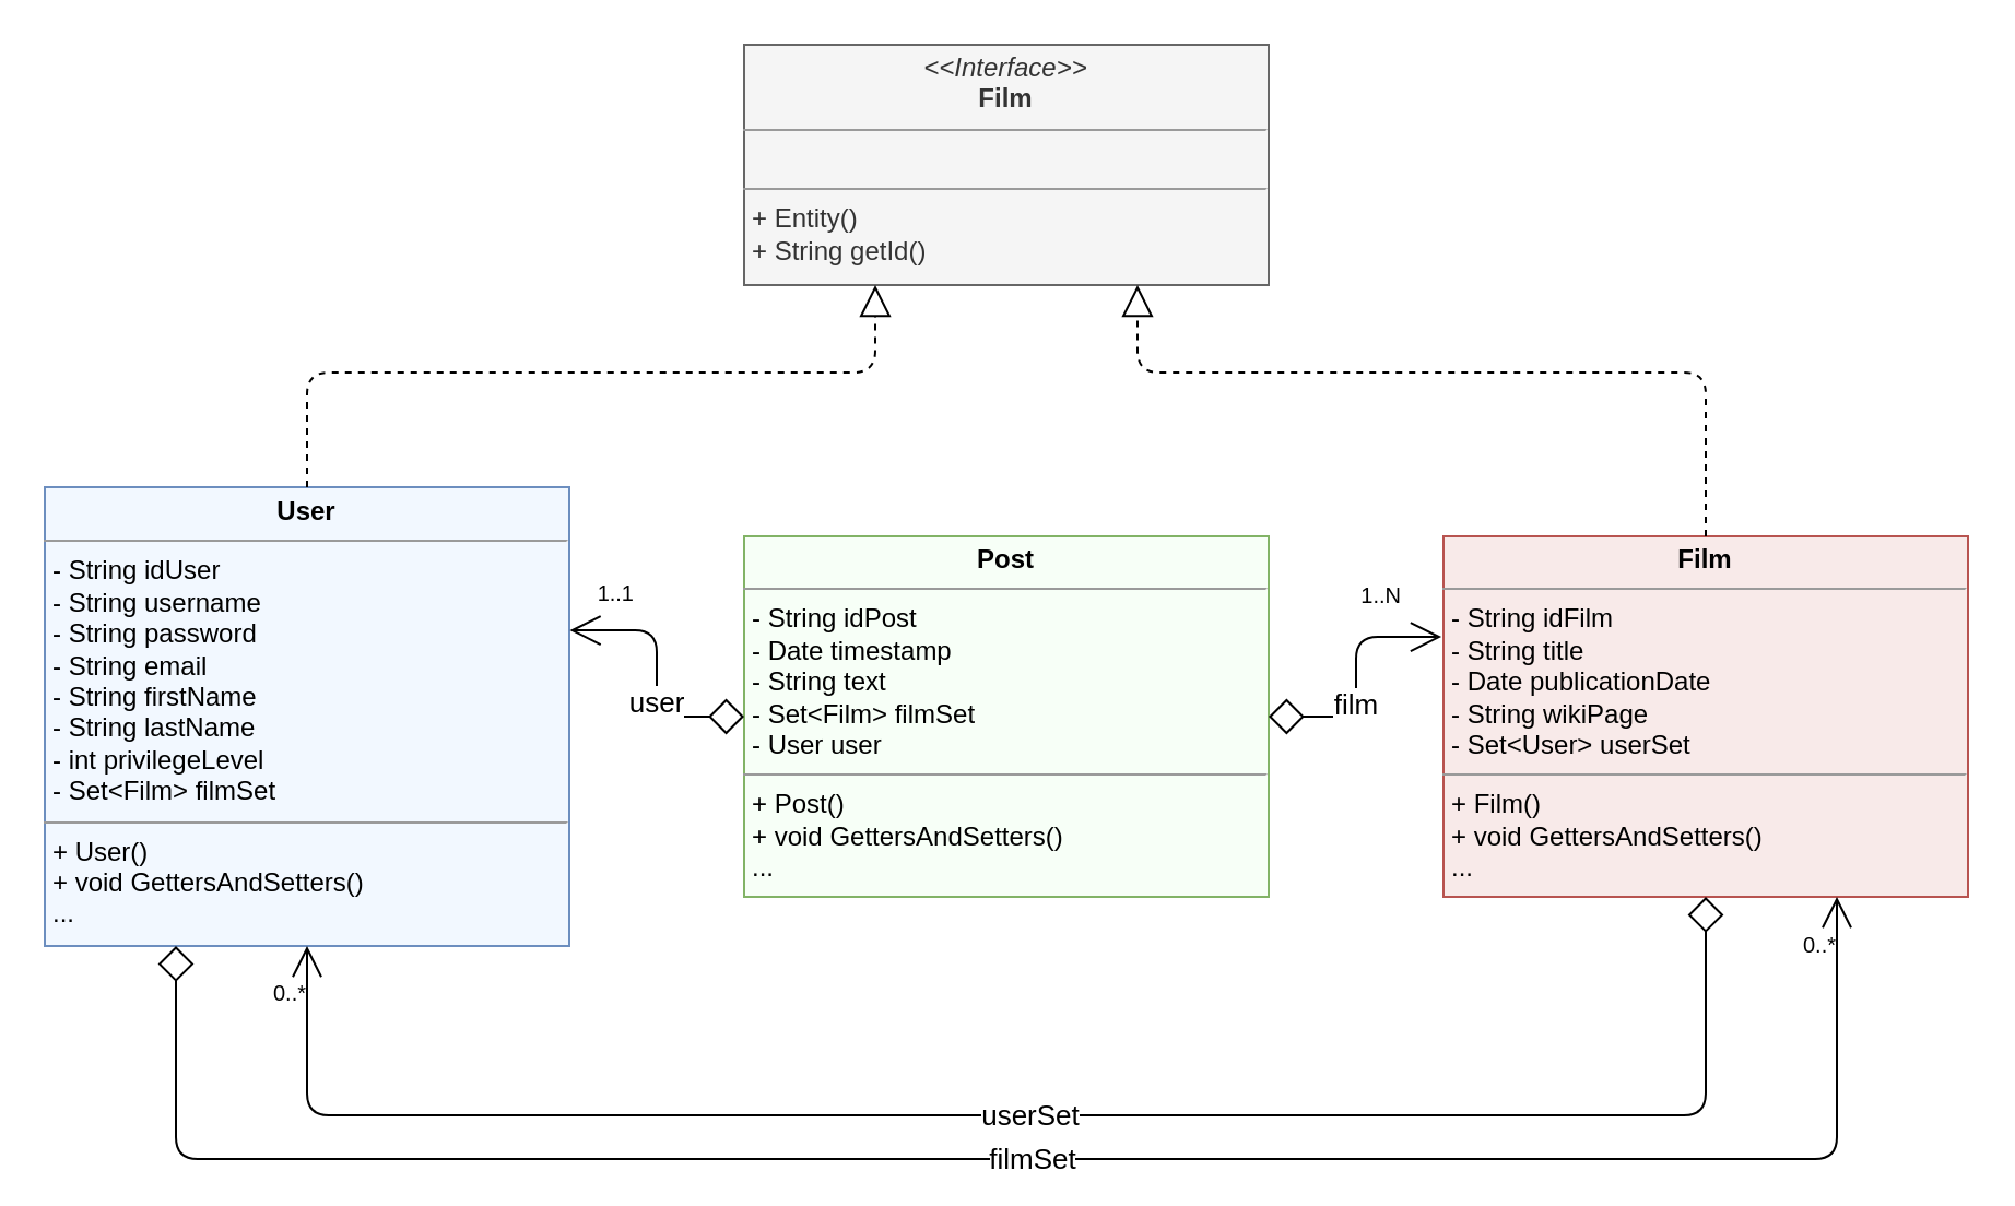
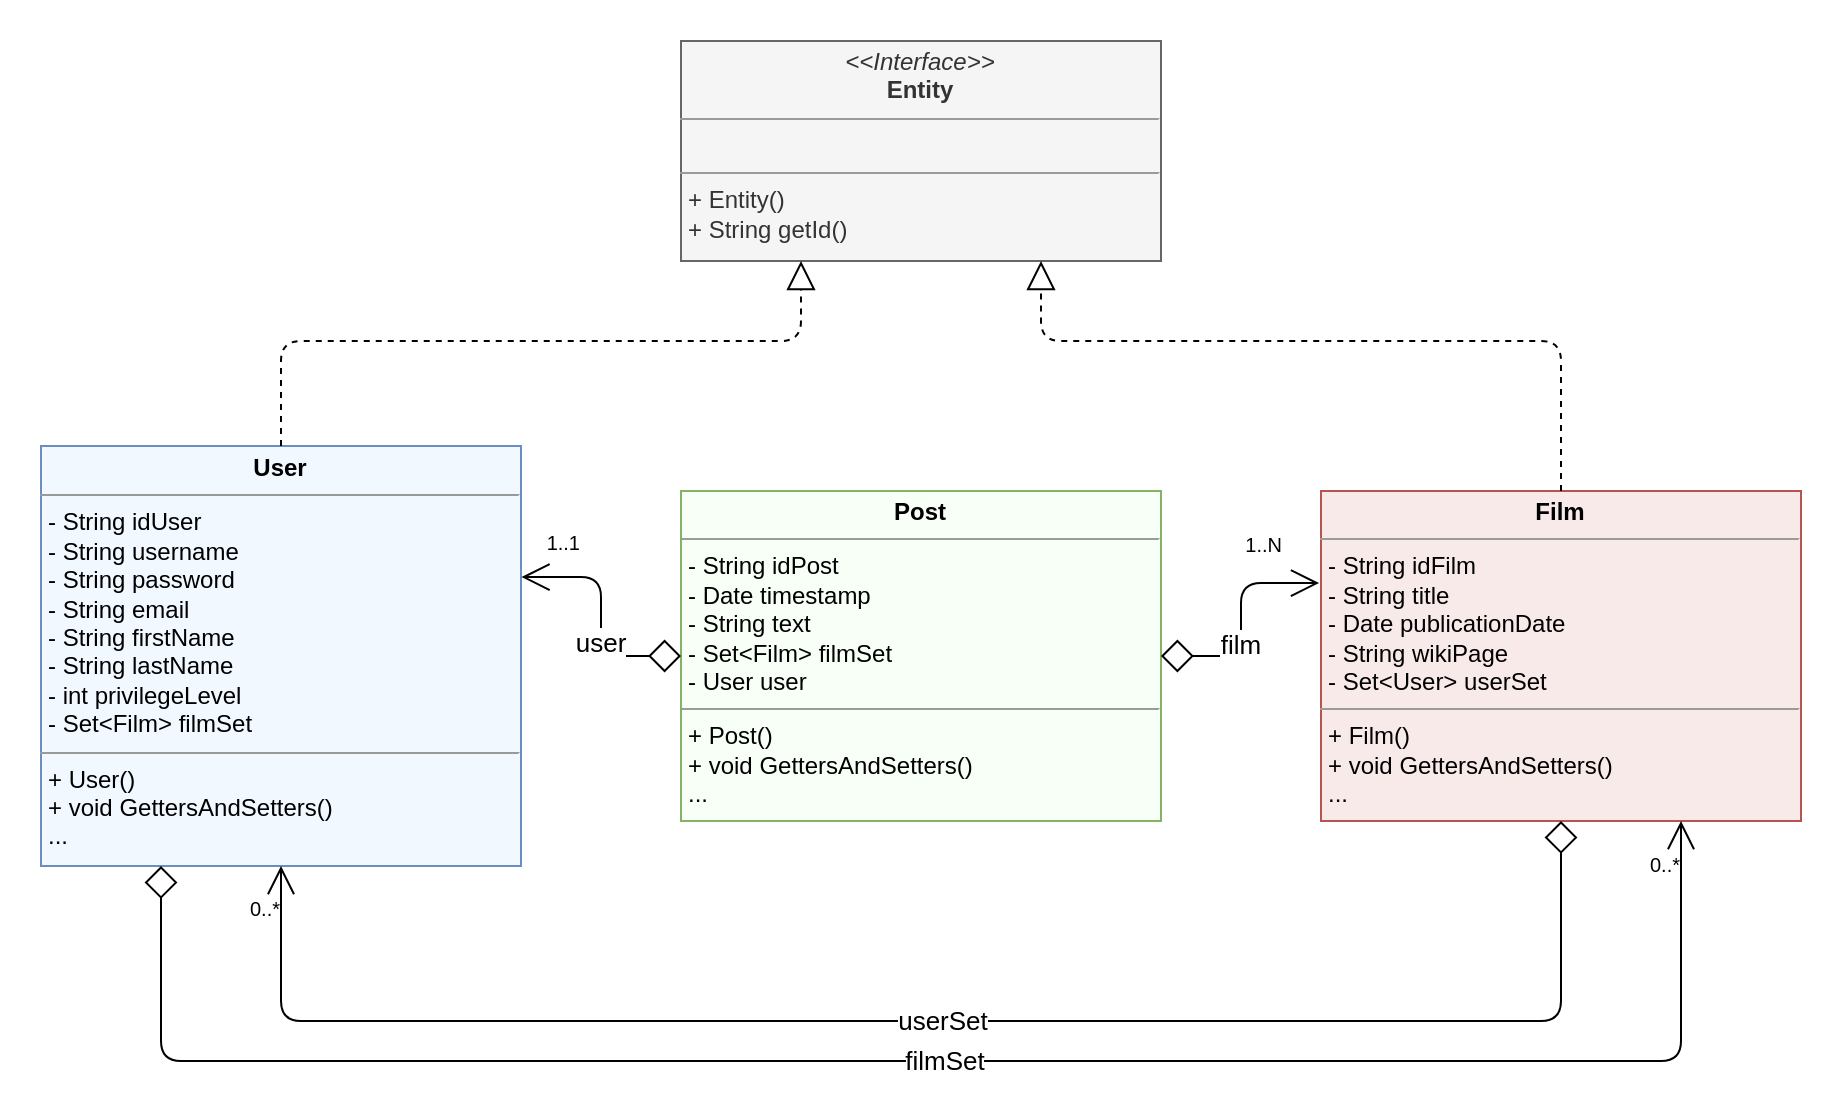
- <mxCell id="4" value="&lt;p style=&quot;margin: 0px ; margin-top: 4px ; text-align: center&quot;&gt;&lt;i&gt;&amp;lt;&amp;lt;Interface&amp;gt;&amp;gt;&lt;/i&gt;&lt;br&gt;&lt;b&gt;Film&lt;/b&gt;&lt;/p&gt;&lt;hr size=&quot;1&quot;&gt;&lt;p style=&quot;margin: 0px ; margin-left: 4px&quot;&gt;&lt;br&gt;&lt;/p&gt;&lt;hr size=&quot;1&quot;&gt;&lt;p style=&quot;margin: 0px ; margin-left: 4px&quot;&gt;+ Entity()&lt;/p&gt;&lt;p style=&quot;margin: 0px ; margin-left: 4px&quot;&gt;+&amp;nbsp;String getId()&lt;/p&gt;" style="verticalAlign=top;align=left;overflow=fill;fontSize=12;fontFamily=Helvetica;html=1;fillColor=#f5f5f5;strokeColor=#666666;fontColor=#333333;" parent="1" vertex="1"><mxGeometry x="340" y="20" width="240" height="110" as="geometry" /></mxCell>
+ <mxCell id="4" value="&lt;p style=&quot;margin: 0px ; margin-top: 4px ; text-align: center&quot;&gt;&lt;i&gt;&amp;lt;&amp;lt;Interface&amp;gt;&amp;gt;&lt;/i&gt;&lt;br&gt;&lt;b&gt;Entity&lt;/b&gt;&lt;/p&gt;&lt;hr size=&quot;1&quot;&gt;&lt;p style=&quot;margin: 0px ; margin-left: 4px&quot;&gt;&lt;br&gt;&lt;/p&gt;&lt;hr size=&quot;1&quot;&gt;&lt;p style=&quot;margin: 0px ; margin-left: 4px&quot;&gt;+ Entity()&lt;/p&gt;&lt;p style=&quot;margin: 0px ; margin-left: 4px&quot;&gt;+&amp;nbsp;String getId()&lt;/p&gt;" style="verticalAlign=top;align=left;overflow=fill;fontSize=12;fontFamily=Helvetica;html=1;fillColor=#f5f5f5;strokeColor=#666666;fontColor=#333333;" parent="1" vertex="1"><mxGeometry x="340" y="20" width="240" height="110" as="geometry" /></mxCell>
